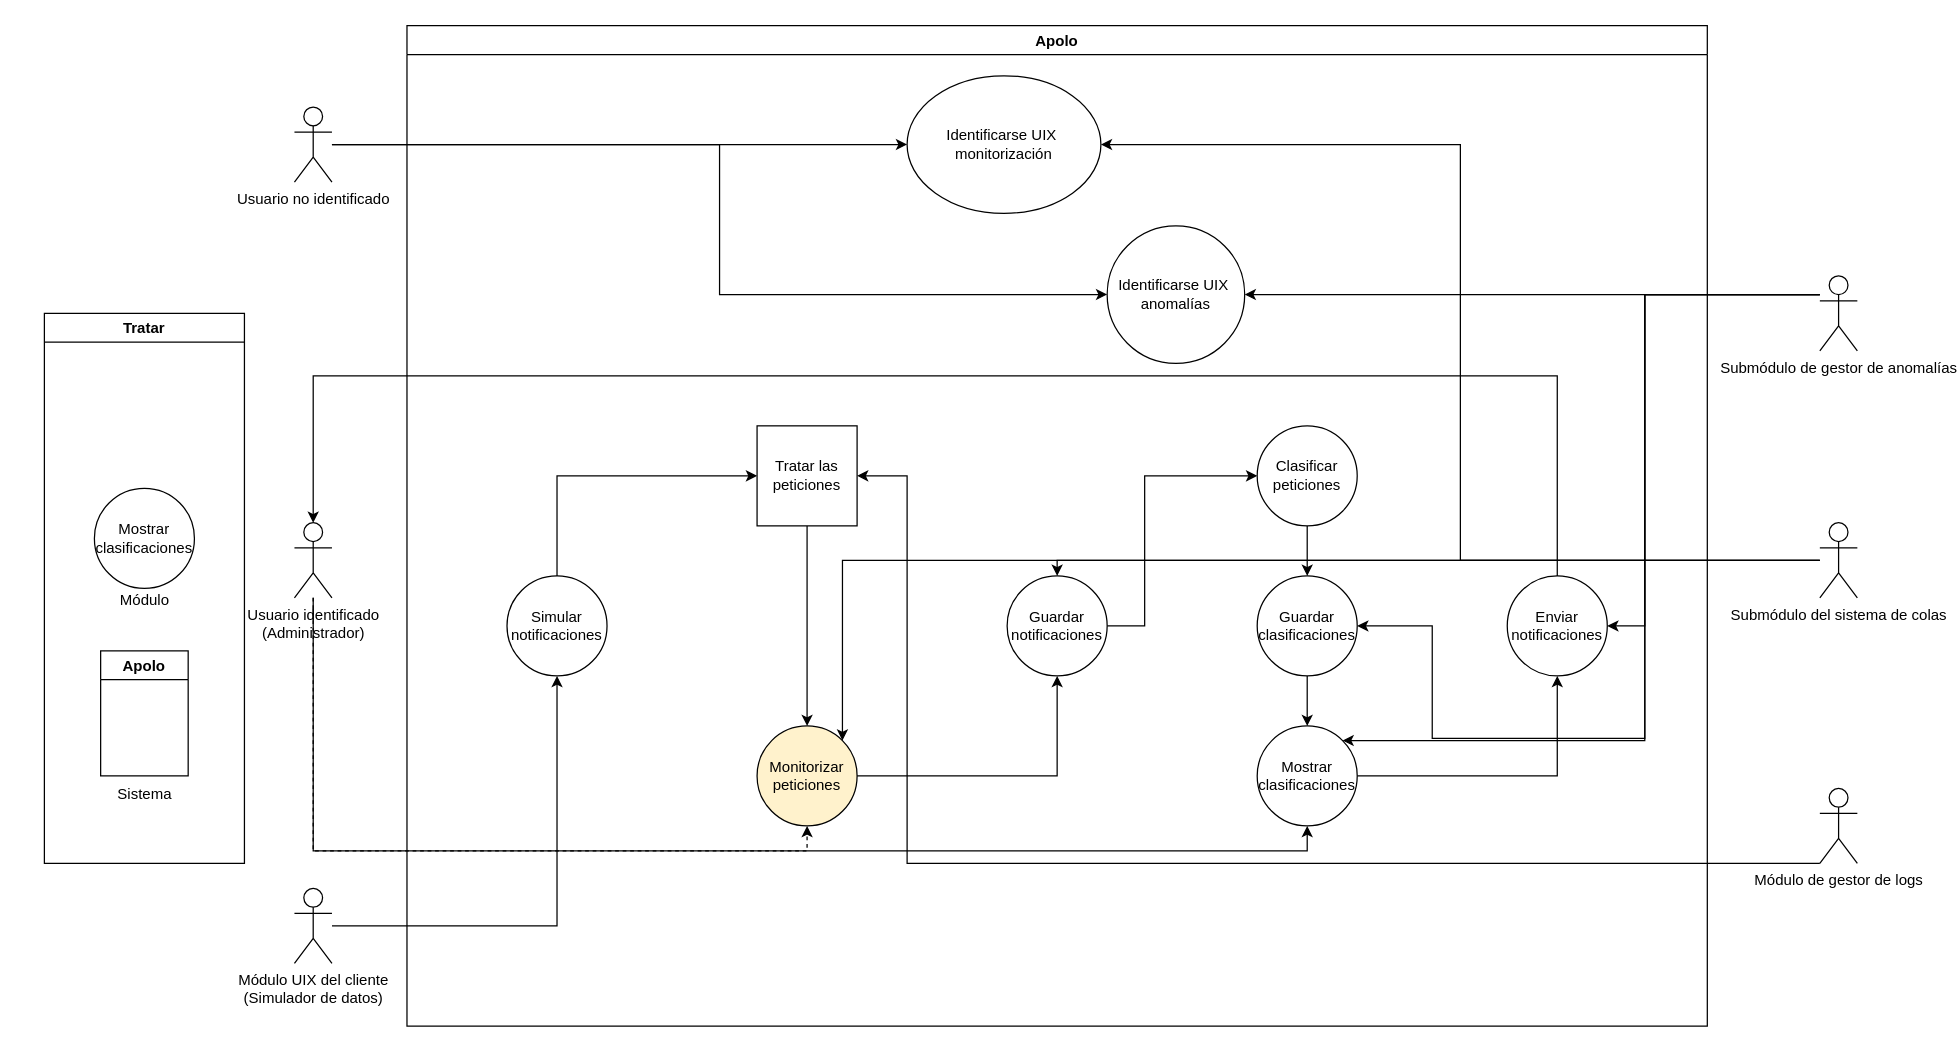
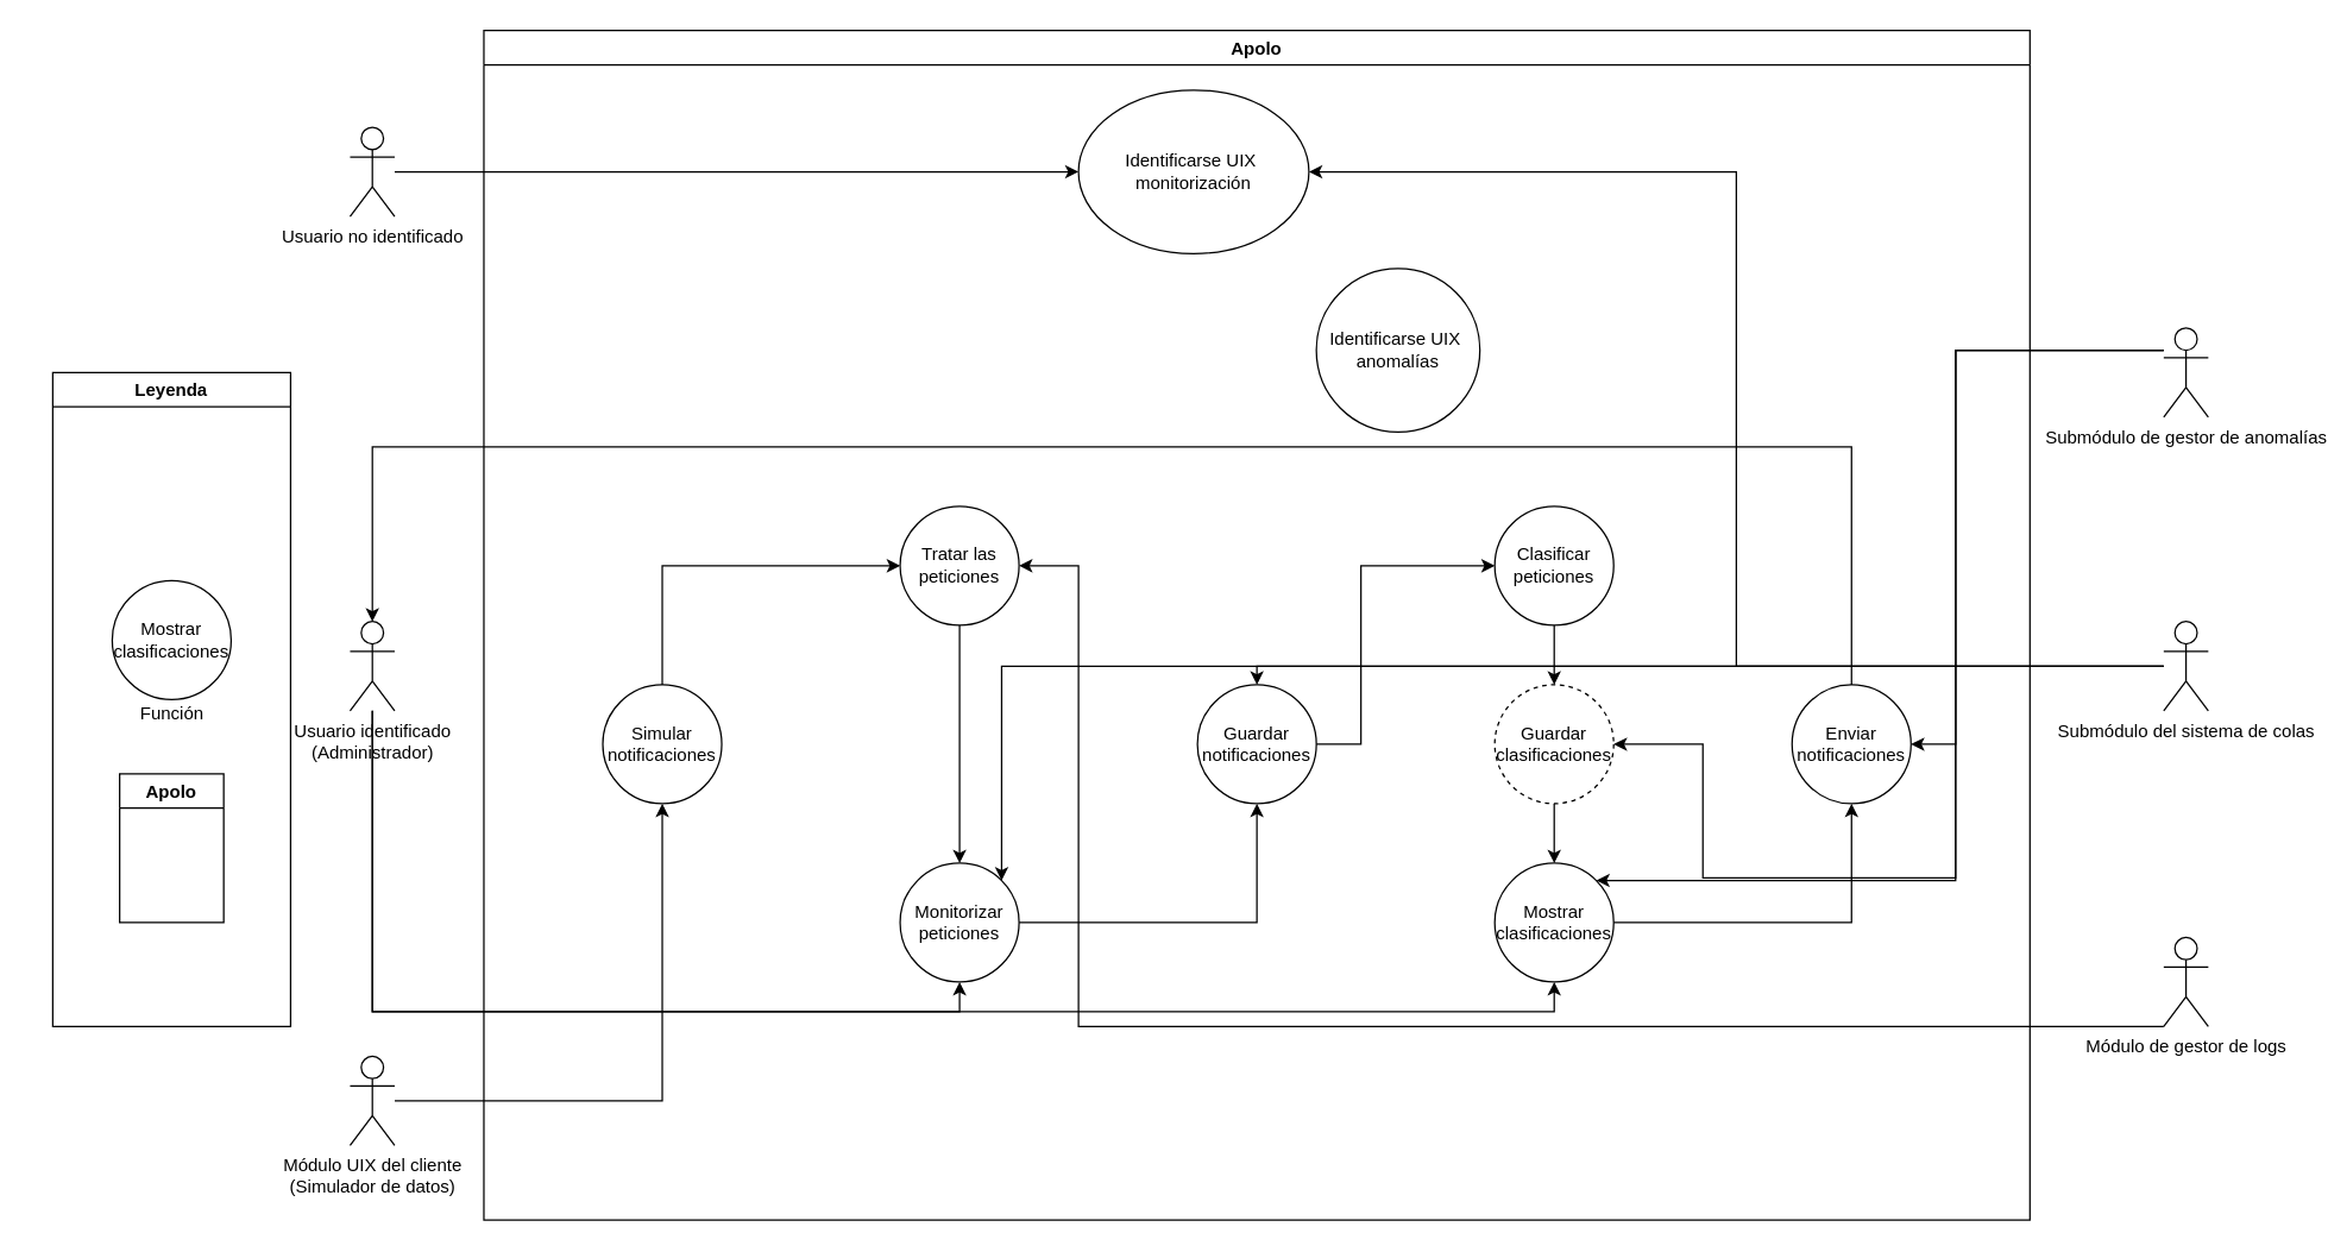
- <mxCell id="21" style="edgeStyle=orthogonalEdgeStyle;rounded=0;orthogonalLoop=1;jettySize=auto;html=1;entryX=0;entryY=0.5;entryDx=0;entryDy=0;" edge="1" parent="1" source="22" target="4"><mxGeometry relative="1" as="geometry" /></mxCell>
- <mxCell id="34" style="edgeStyle=orthogonalEdgeStyle;rounded=0;orthogonalLoop=1;jettySize=auto;html=1;entryX=1;entryY=0.5;entryDx=0;entryDy=0;" edge="1" parent="1" source="38" target="4"><mxGeometry relative="1" as="geometry"><Array as="points"><mxPoint x="1375" y="235" /><mxPoint x="1375" y="235" /></Array></mxGeometry></mxCell>
- <mxCell id="40" value="Tratar" style="swimlane;" vertex="1" parent="1"><mxGeometry x="35" y="250" width="160" height="440" as="geometry" /></mxCell>
+ <mxCell id="40" value="Leyenda" style="swimlane;" vertex="1" parent="1"><mxGeometry x="35" y="250" width="160" height="440" as="geometry" /></mxCell>
- <mxCell id="16" value="Tratar las peticiones" style="whiteSpace=wrap;html=1;aspect=fixed;rounded=0;" vertex="1" parent="2"><mxGeometry x="280" y="320" width="80" height="80" as="geometry" /></mxCell>
+ <mxCell id="16" value="Tratar las peticiones" style="ellipse;whiteSpace=wrap;html=1;aspect=fixed;" vertex="1" parent="2"><mxGeometry x="280" y="320" width="80" height="80" as="geometry" /></mxCell>
- <mxCell id="42" value="Módulo" style="text;html=1;align=center;verticalAlign=middle;resizable=0;points=[];autosize=1;strokeColor=none;fillColor=none;" vertex="1" parent="40"><mxGeometry x="45" y="215" width="70" height="30" as="geometry" /></mxCell>
+ <mxCell id="42" value="Función" style="text;html=1;align=center;verticalAlign=middle;resizable=0;points=[];autosize=1;strokeColor=none;fillColor=none;" vertex="1" parent="40"><mxGeometry x="45" y="215" width="70" height="30" as="geometry" /></mxCell>
- <mxCell id="19" value="Guardar clasificaciones" style="ellipse;whiteSpace=wrap;html=1;aspect=fixed;" vertex="1" parent="2"><mxGeometry x="680" y="440" width="80" height="80" as="geometry" /></mxCell>
+ <mxCell id="19" value="Guardar clasificaciones" style="ellipse;whiteSpace=wrap;html=1;aspect=fixed;dashed=1;" vertex="1" parent="2"><mxGeometry x="680" y="440" width="80" height="80" as="geometry" /></mxCell>
- <mxCell id="8" value="Monitorizar peticiones" style="ellipse;whiteSpace=wrap;html=1;aspect=fixed;fillColor=#fff2cc;" vertex="1" parent="2"><mxGeometry x="280" y="560" width="80" height="80" as="geometry" /></mxCell>
+ <mxCell id="8" value="Monitorizar peticiones" style="ellipse;whiteSpace=wrap;html=1;aspect=fixed;" vertex="1" parent="2"><mxGeometry x="280" y="560" width="80" height="80" as="geometry" /></mxCell>
- <mxCell id="44" value="Sistema" style="text;html=1;align=center;verticalAlign=middle;resizable=0;points=[];autosize=1;strokeColor=none;fillColor=none;" vertex="1" parent="40"><mxGeometry x="45" y="370" width="70" height="30" as="geometry" /></mxCell>
- <mxCell id="23" style="edgeStyle=orthogonalEdgeStyle;rounded=0;orthogonalLoop=1;jettySize=auto;html=1;entryX=0.5;entryY=1;entryDx=0;entryDy=0;dashed=1;" edge="1" parent="1" source="25" target="8"><mxGeometry relative="1" as="geometry"><Array as="points"><mxPoint x="250" y="680" /><mxPoint x="645" y="680" /></Array></mxGeometry></mxCell>
+ <mxCell id="23" style="edgeStyle=orthogonalEdgeStyle;rounded=0;orthogonalLoop=1;jettySize=auto;html=1;entryX=0.5;entryY=1;entryDx=0;entryDy=0;" edge="1" parent="1" source="25" target="8"><mxGeometry relative="1" as="geometry"><Array as="points"><mxPoint x="250" y="680" /><mxPoint x="645" y="680" /></Array></mxGeometry></mxCell>
